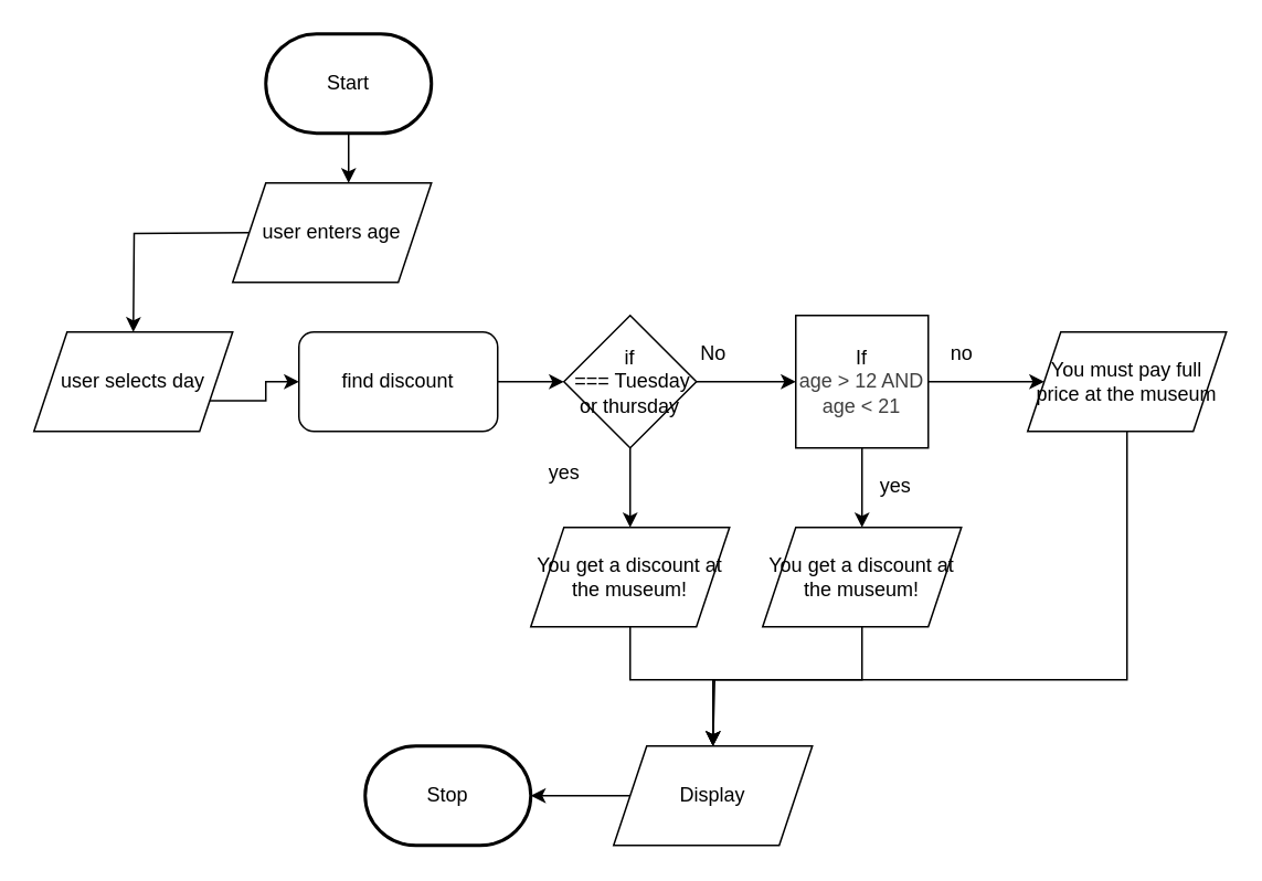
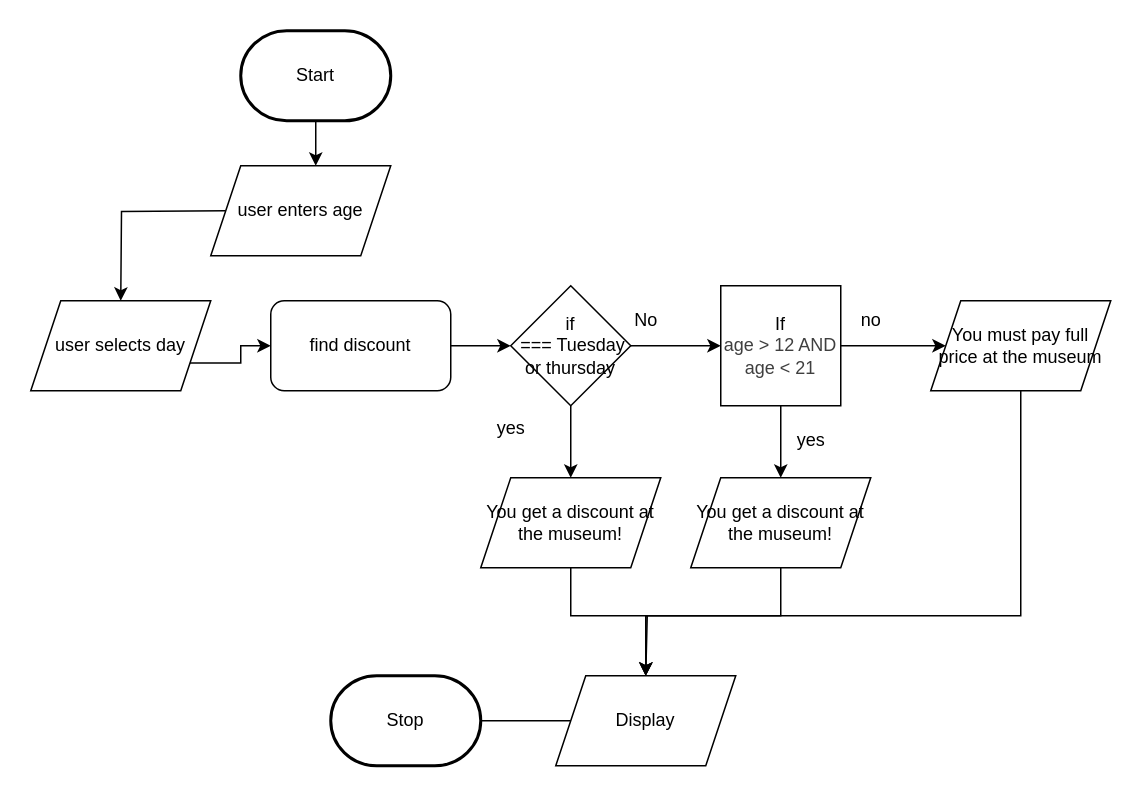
- <mxCell id="13" value="" style="edgeStyle=orthogonalEdgeStyle;html=1;" parent="1" source="14" target="4" edge="1"><mxGeometry relative="1" as="geometry" /></mxCell>
+ <mxCell id="13" value="" style="edgeStyle=orthogonalEdgeStyle;html=1;endArrow=none;" parent="1" source="14" target="4" edge="1"><mxGeometry relative="1" as="geometry" /></mxCell>
